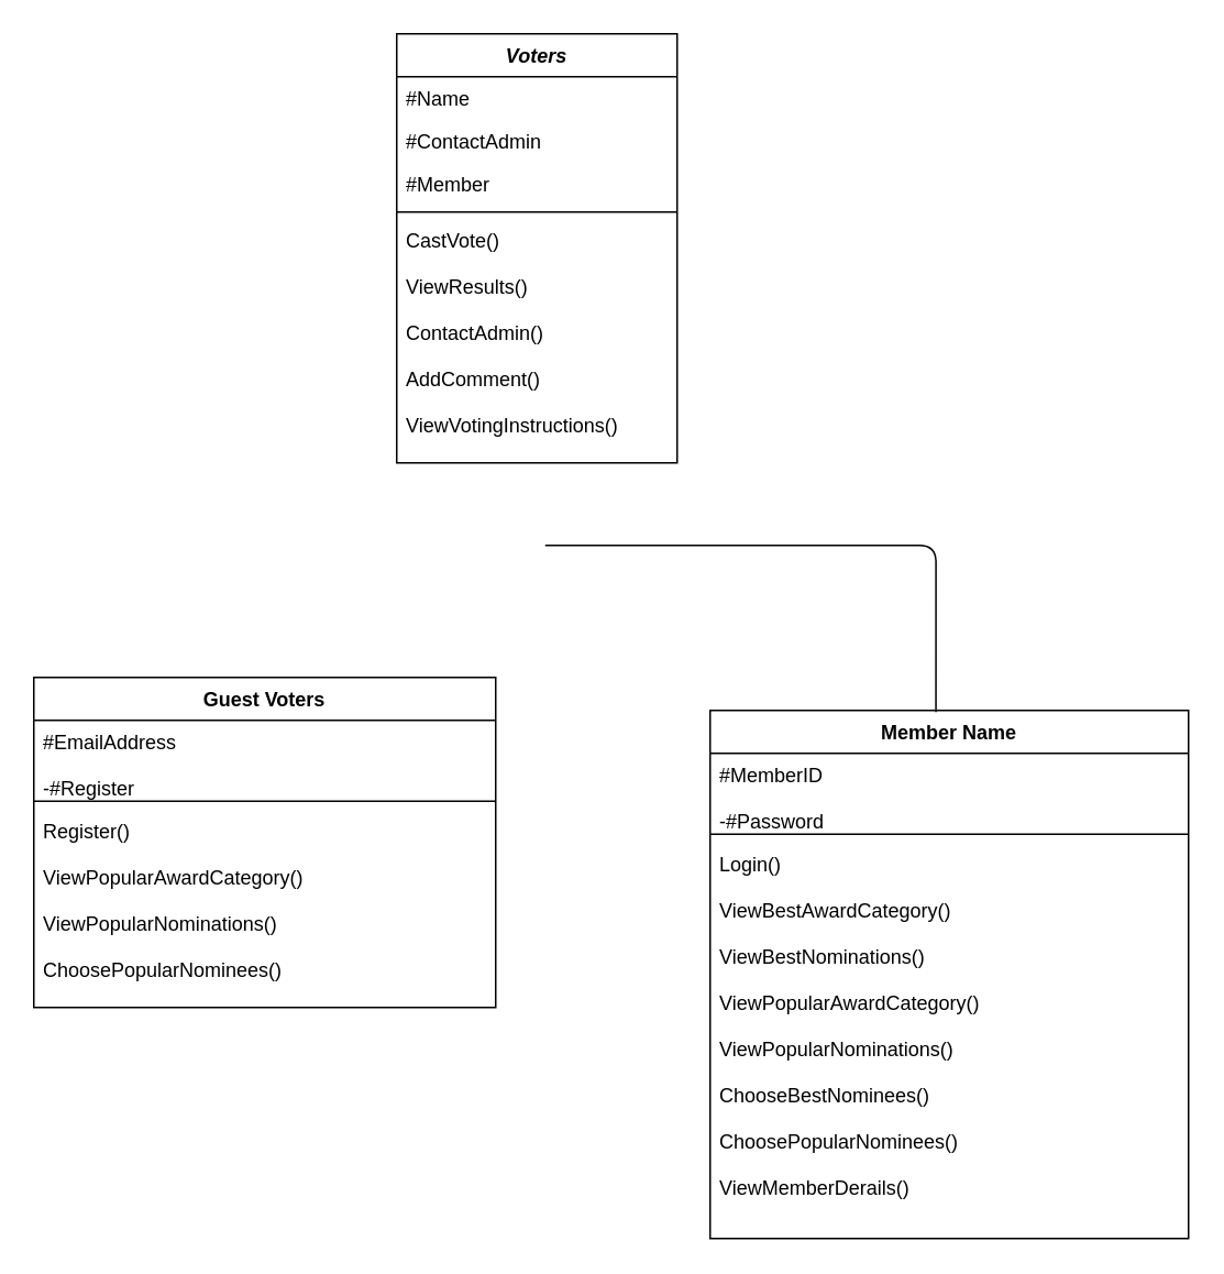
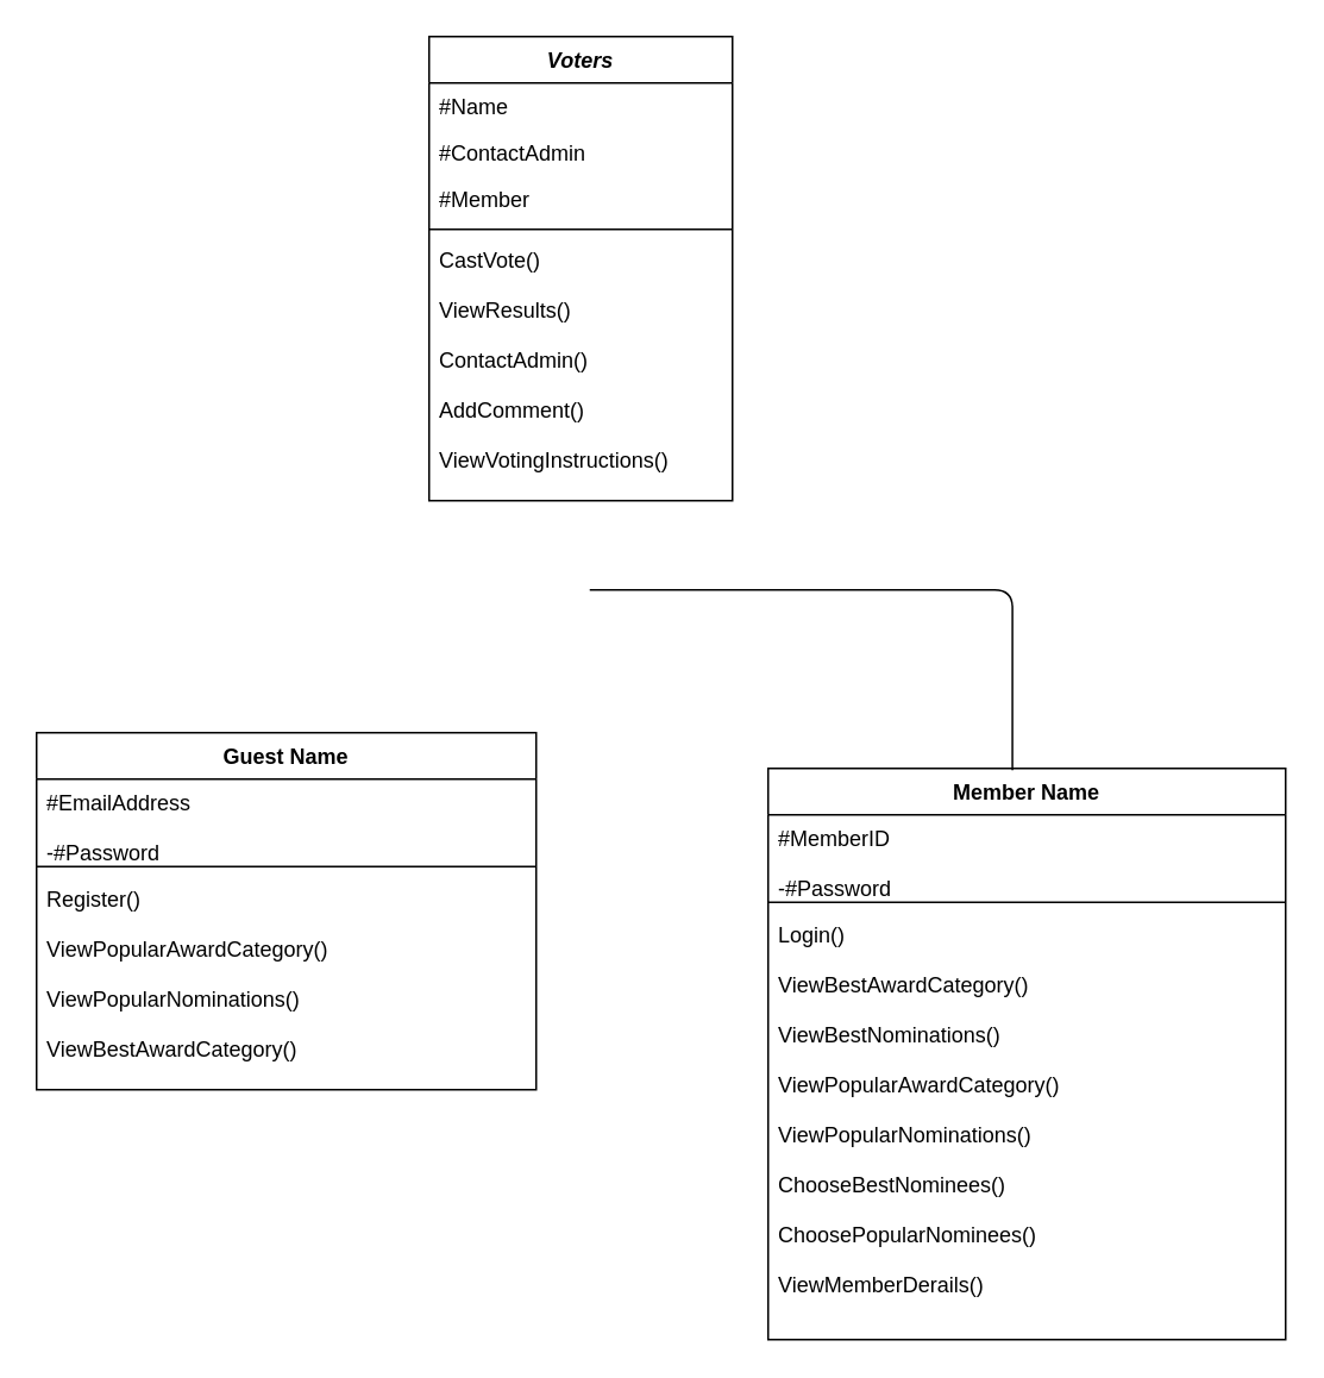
- <mxCell id="2" value="Guest Voters" style="swimlane;fontStyle=1;align=center;verticalAlign=top;childLayout=stackLayout;horizontal=1;startSize=26;horizontalStack=0;resizeParent=1;resizeParentMax=0;resizeLast=0;collapsible=1;marginBottom=0;" vertex="1" parent="1"><mxGeometry x="20" y="410" width="280" height="200" as="geometry" /></mxCell>
+ <mxCell id="2" value="Guest Name" style="swimlane;fontStyle=1;align=center;verticalAlign=top;childLayout=stackLayout;horizontal=1;startSize=26;horizontalStack=0;resizeParent=1;resizeParentMax=0;resizeLast=0;collapsible=1;marginBottom=0;" vertex="1" parent="1"><mxGeometry x="20" y="410" width="280" height="200" as="geometry" /></mxCell>
- <mxCell id="3" value="#EmailAddress&#10;&#10;-#Register&#10;&#10;-" style="text;strokeColor=none;fillColor=none;align=left;verticalAlign=top;spacingLeft=4;spacingRight=4;overflow=hidden;rotatable=0;points=[[0,0.5],[1,0.5]];portConstraint=eastwest;" vertex="1" parent="2"><mxGeometry y="26" width="280" height="44" as="geometry" /></mxCell>
+ <mxCell id="3" value="#EmailAddress&#10;&#10;-#Password&#10;&#10;-" style="text;strokeColor=none;fillColor=none;align=left;verticalAlign=top;spacingLeft=4;spacingRight=4;overflow=hidden;rotatable=0;points=[[0,0.5],[1,0.5]];portConstraint=eastwest;" vertex="1" parent="2"><mxGeometry y="26" width="280" height="44" as="geometry" /></mxCell>
- <mxCell id="5" value="Register()&#10;&#10;ViewPopularAwardCategory()&#10;&#10;ViewPopularNominations()&#10;&#10;ChoosePopularNominees()&#10;" style="text;strokeColor=none;fillColor=none;align=left;verticalAlign=top;spacingLeft=4;spacingRight=4;overflow=hidden;rotatable=0;points=[[0,0.5],[1,0.5]];portConstraint=eastwest;" vertex="1" parent="2"><mxGeometry y="80" width="280" height="120" as="geometry" /></mxCell>
+ <mxCell id="5" value="Register()&#10;&#10;ViewPopularAwardCategory()&#10;&#10;ViewPopularNominations()&#10;&#10;ViewBestAwardCategory()&#10;" style="text;strokeColor=none;fillColor=none;align=left;verticalAlign=top;spacingLeft=4;spacingRight=4;overflow=hidden;rotatable=0;points=[[0,0.5],[1,0.5]];portConstraint=eastwest;" vertex="1" parent="2"><mxGeometry y="80" width="280" height="120" as="geometry" /></mxCell>
